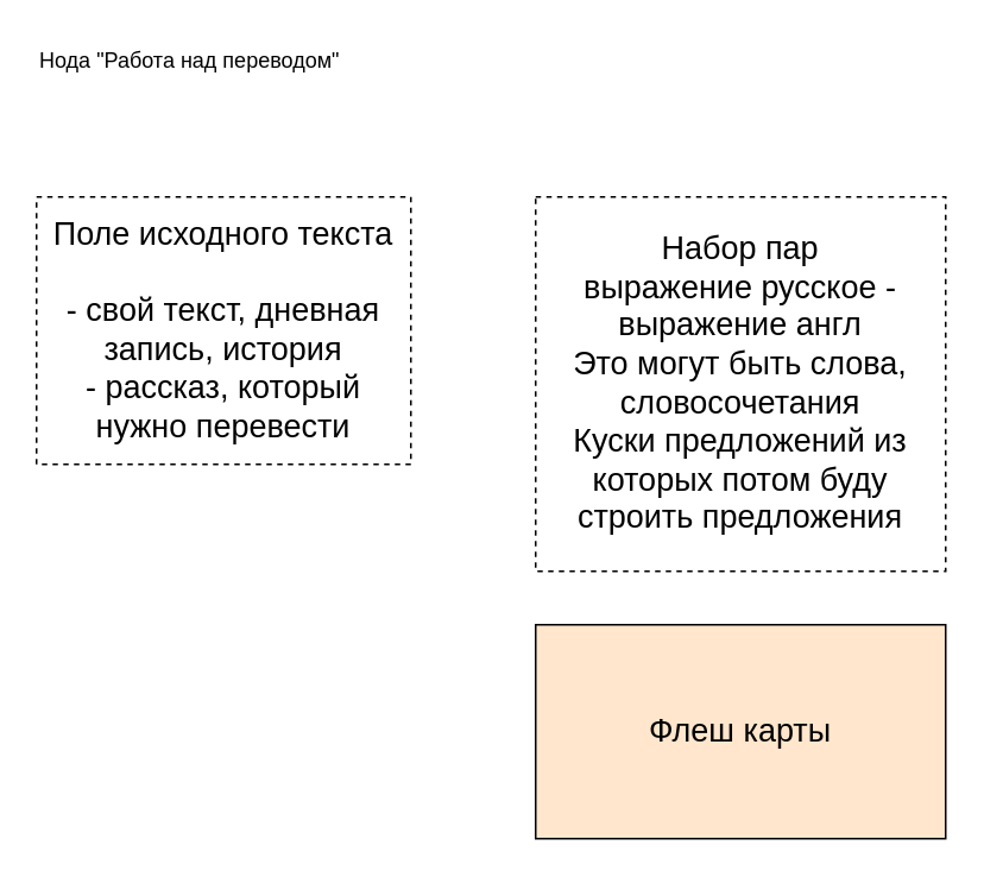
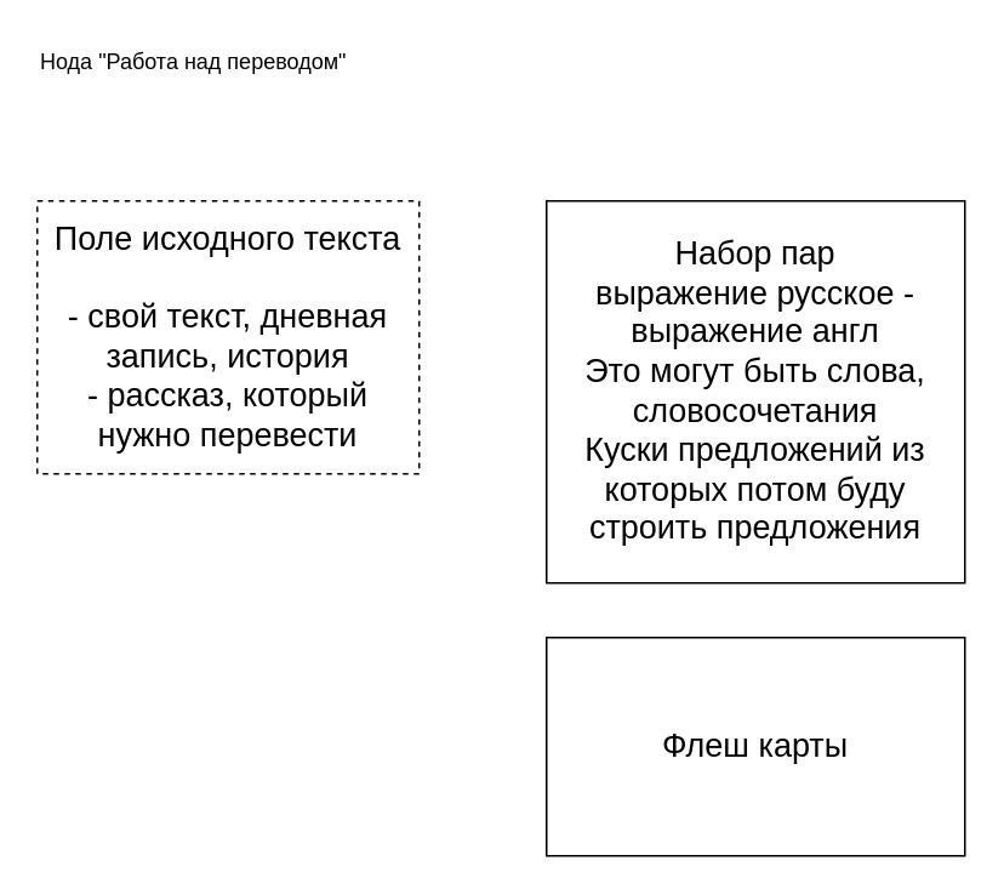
- <mxCell id="4" value="Набор пар&lt;div&gt;выражение русское - выражение англ&lt;/div&gt;&lt;div&gt;Это могут быть слова, словосочетания&lt;/div&gt;&lt;div&gt;Куски предложений из которых потом буду строить предложения&lt;/div&gt;" style="rounded=0;whiteSpace=wrap;html=1;fontSize=18;dashed=1;" vertex="1" parent="1"><mxGeometry x="300" y="110" width="230" height="210" as="geometry" /></mxCell>
+ <mxCell id="4" value="Набор пар&lt;div&gt;выражение русское - выражение англ&lt;/div&gt;&lt;div&gt;Это могут быть слова, словосочетания&lt;/div&gt;&lt;div&gt;Куски предложений из которых потом буду строить предложения&lt;/div&gt;" style="rounded=0;whiteSpace=wrap;html=1;fontSize=18;" vertex="1" parent="1"><mxGeometry x="300" y="110" width="230" height="210" as="geometry" /></mxCell>
- <mxCell id="5" value="Флеш карты" style="rounded=0;whiteSpace=wrap;html=1;fontSize=18;fillColor=#ffe6cc;" vertex="1" parent="1"><mxGeometry x="300" y="350" width="230" height="120" as="geometry" /></mxCell>
+ <mxCell id="5" value="Флеш карты" style="rounded=0;whiteSpace=wrap;html=1;fontSize=18;" vertex="1" parent="1"><mxGeometry x="300" y="350" width="230" height="120" as="geometry" /></mxCell>
